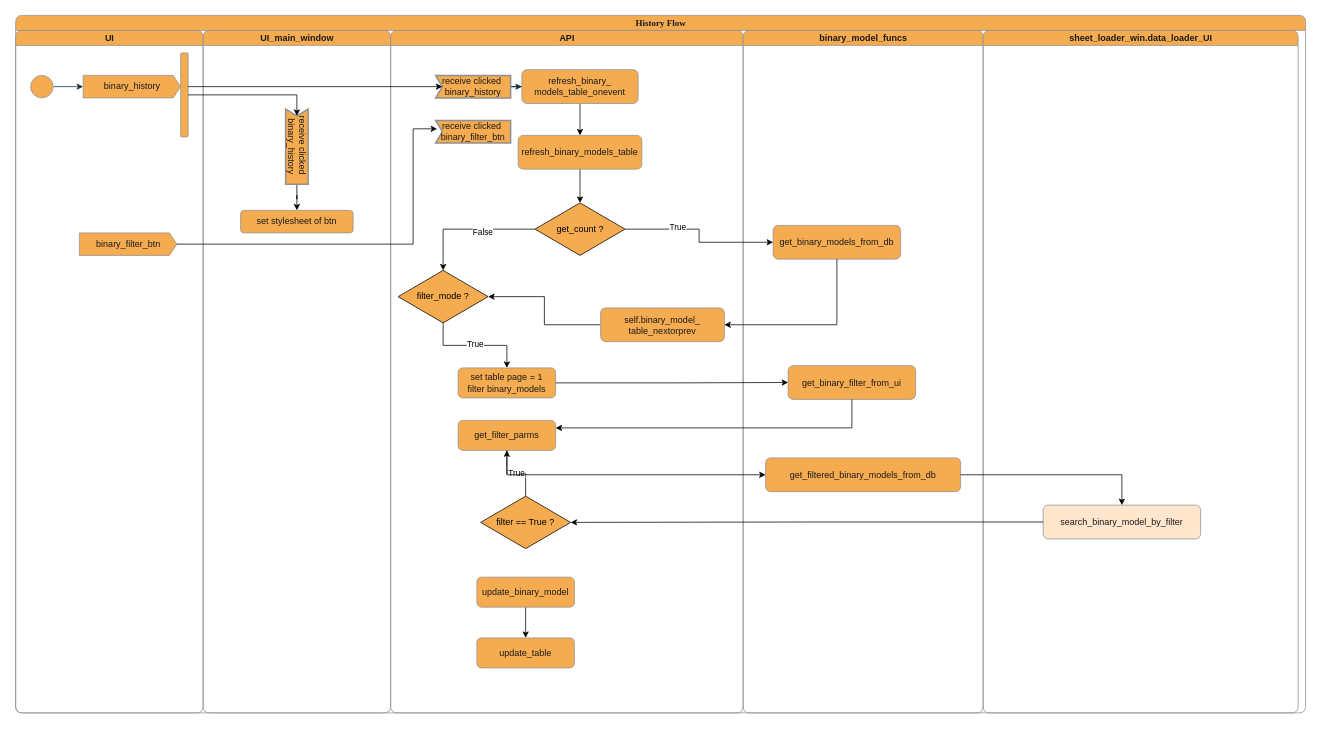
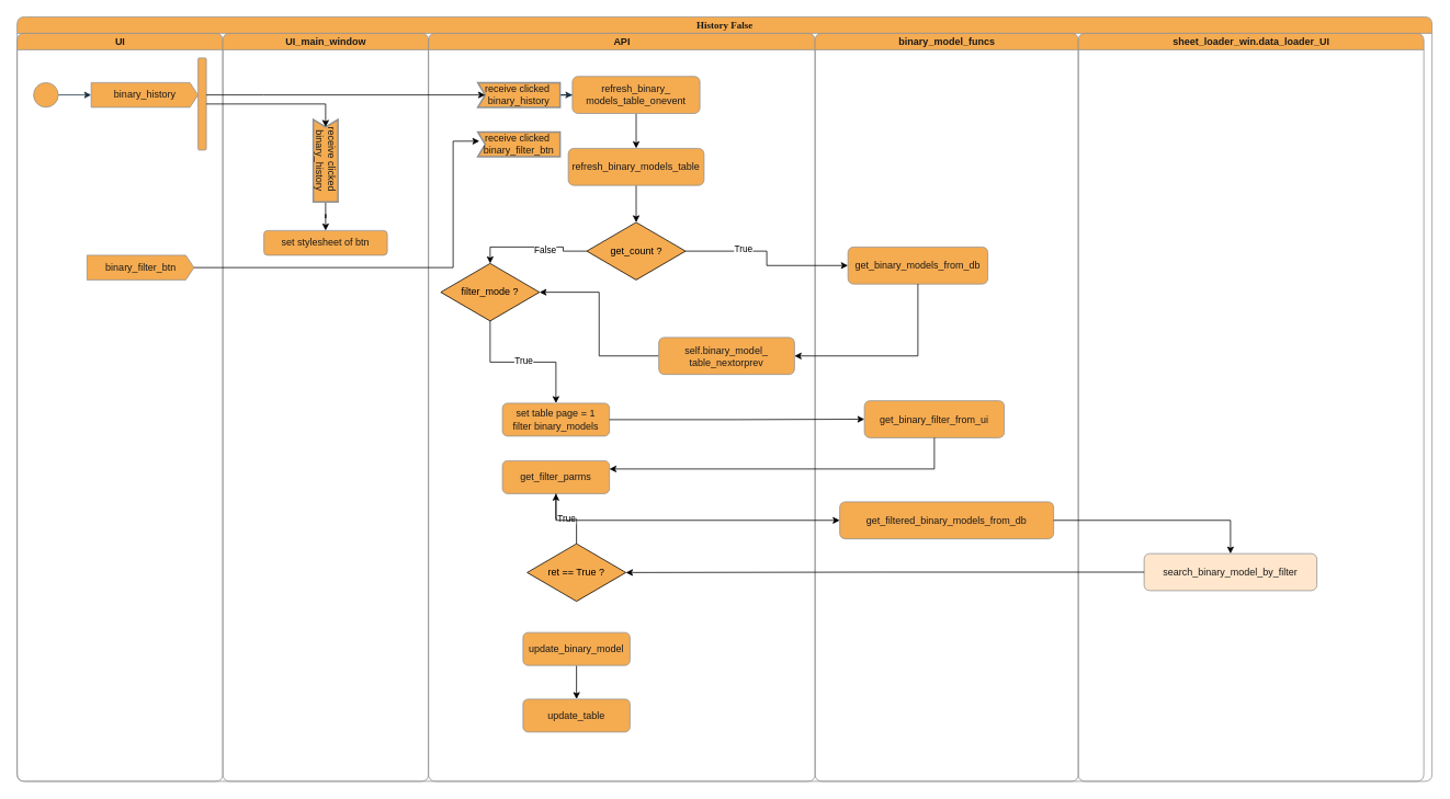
- <mxCell id="2" value="History Flow" style="swimlane;html=1;childLayout=stackLayout;startSize=20;rounded=1;shadow=0;comic=0;labelBackgroundColor=none;strokeWidth=1;fontFamily=Verdana;fontSize=12;align=center;fillColor=#F5AB50;strokeColor=#909090;fontColor=#1A1A1A;" parent="1" vertex="1"><mxGeometry x="20" y="20" width="1720" height="930" as="geometry" /></mxCell>
+ <mxCell id="2" value="History False" style="swimlane;html=1;childLayout=stackLayout;startSize=20;rounded=1;shadow=0;comic=0;labelBackgroundColor=none;strokeWidth=1;fontFamily=Verdana;fontSize=12;align=center;fillColor=#F5AB50;strokeColor=#909090;fontColor=#1A1A1A;" parent="1" vertex="1"><mxGeometry x="20" y="20" width="1720" height="930" as="geometry" /></mxCell>
- <mxCell id="27" value="filter_mode ?" style="rhombus;whiteSpace=wrap;html=1;fillColor=#f5ab50;" parent="13" vertex="1"><mxGeometry x="10" y="320" width="120" height="70" as="geometry" /></mxCell>
+ <mxCell id="27" value="filter_mode ?" style="rhombus;whiteSpace=wrap;html=1;fillColor=#f5ab50;" parent="13" vertex="1"><mxGeometry x="15" y="280" width="120" height="70" as="geometry" /></mxCell>
- <mxCell id="31" value="filter == True ?" style="rhombus;whiteSpace=wrap;html=1;fillColor=#f5ab50;" parent="13" vertex="1"><mxGeometry x="120" y="621" width="120" height="70" as="geometry" /></mxCell>
+ <mxCell id="31" value="ret == True ?" style="rhombus;whiteSpace=wrap;html=1;fillColor=#f5ab50;" parent="13" vertex="1"><mxGeometry x="120" y="621" width="120" height="70" as="geometry" /></mxCell>
